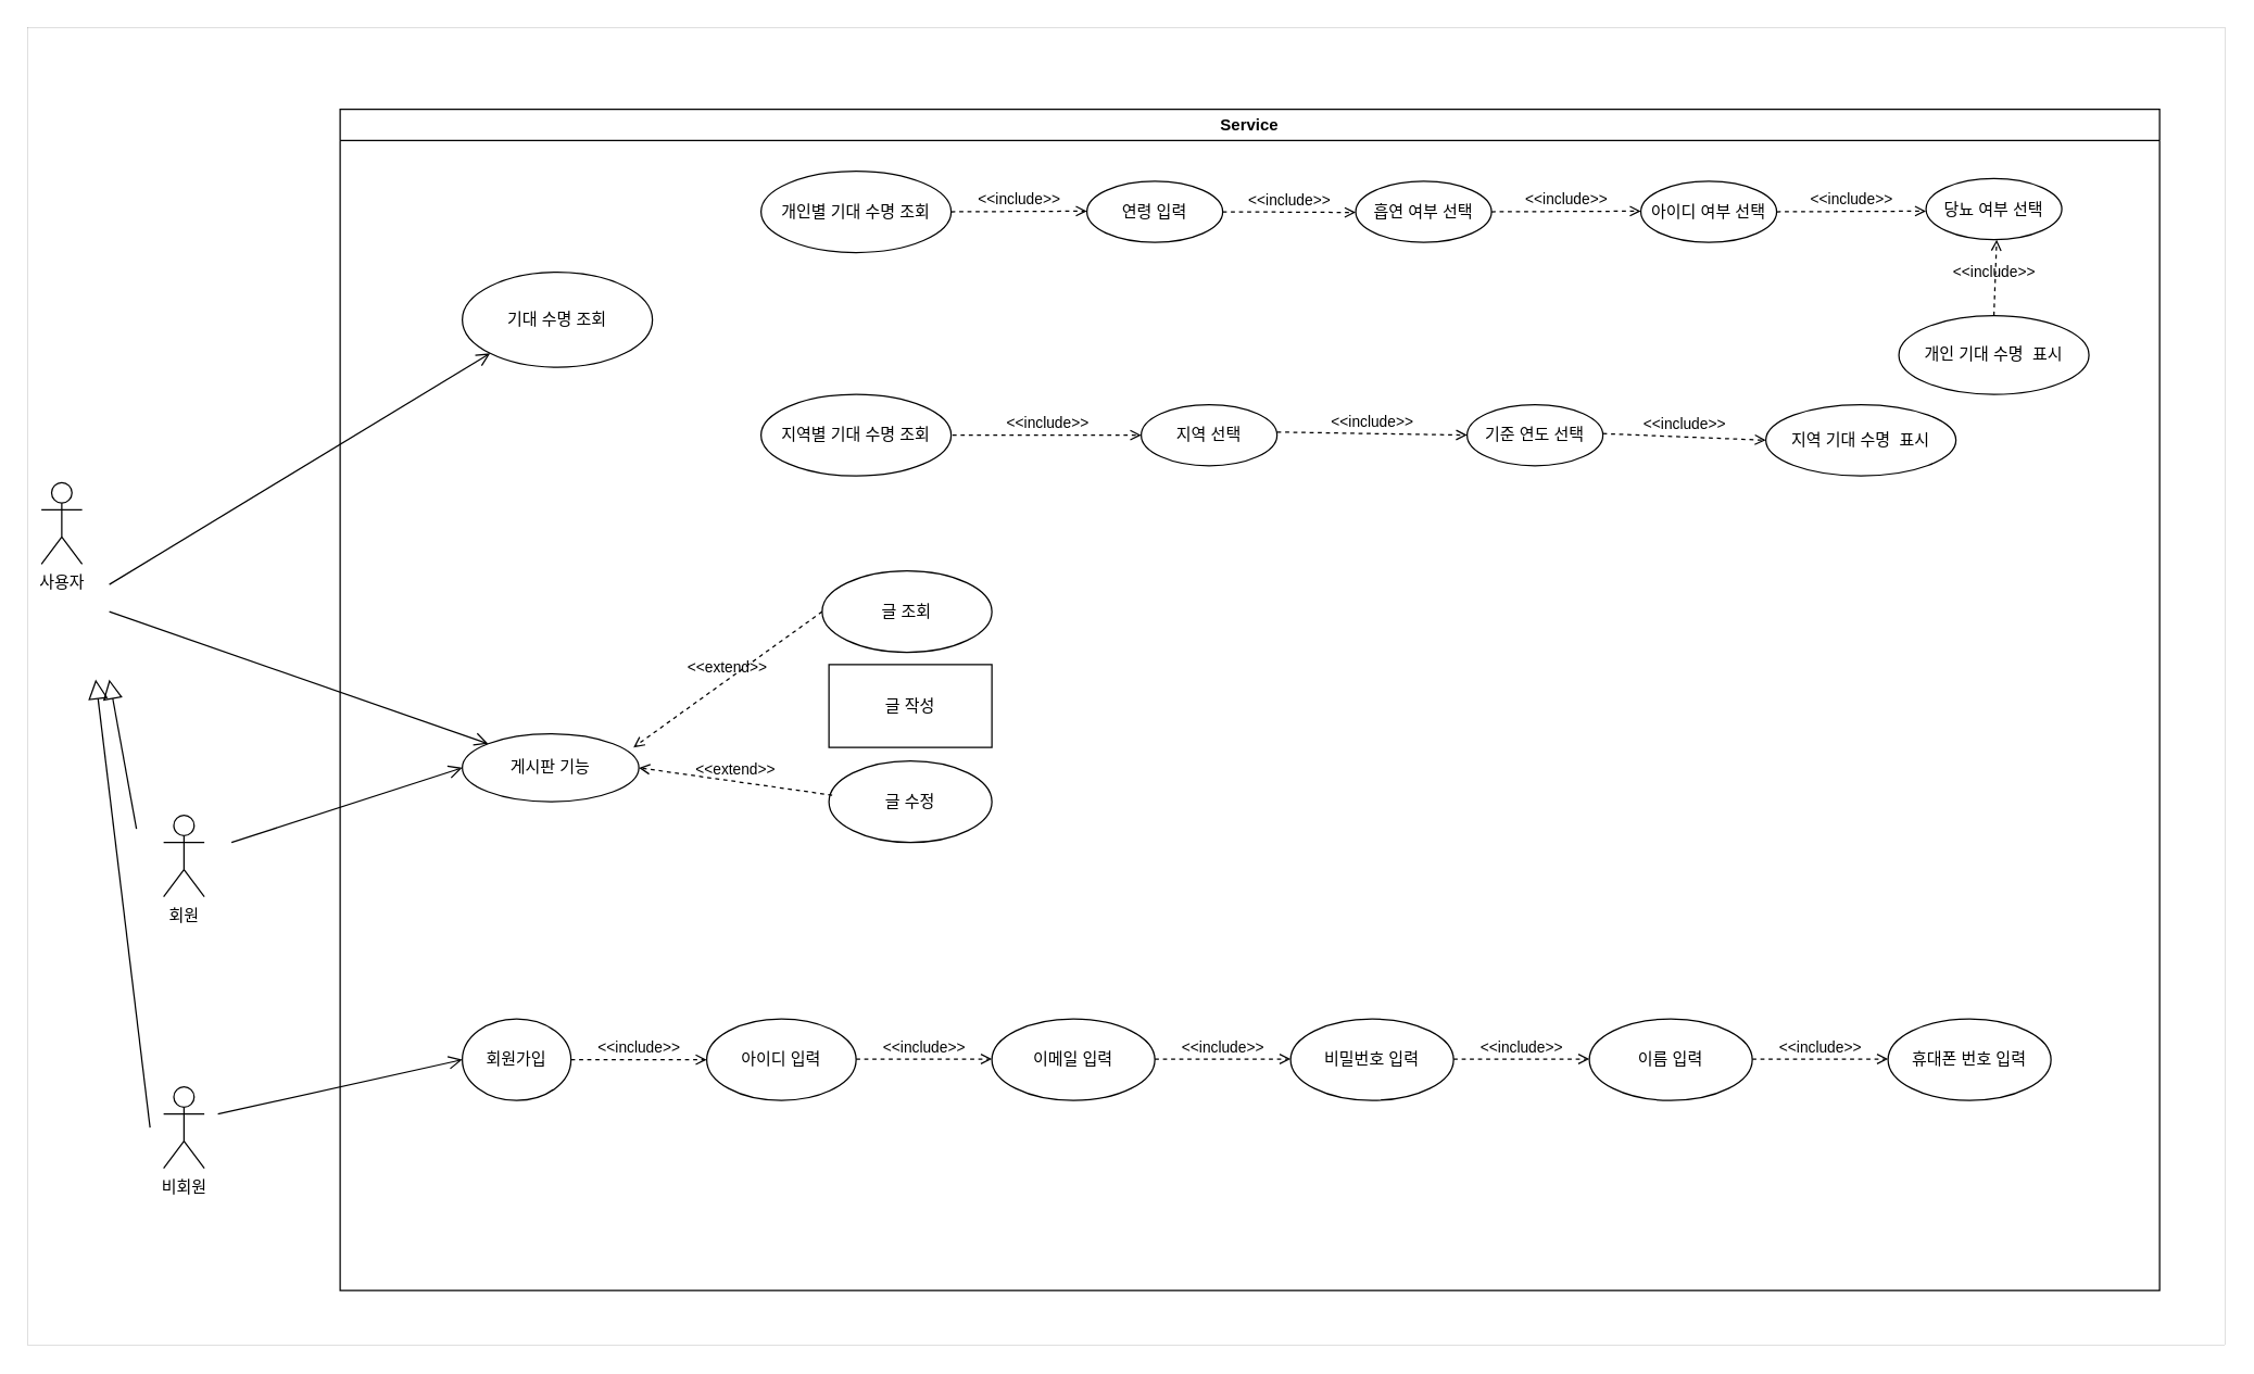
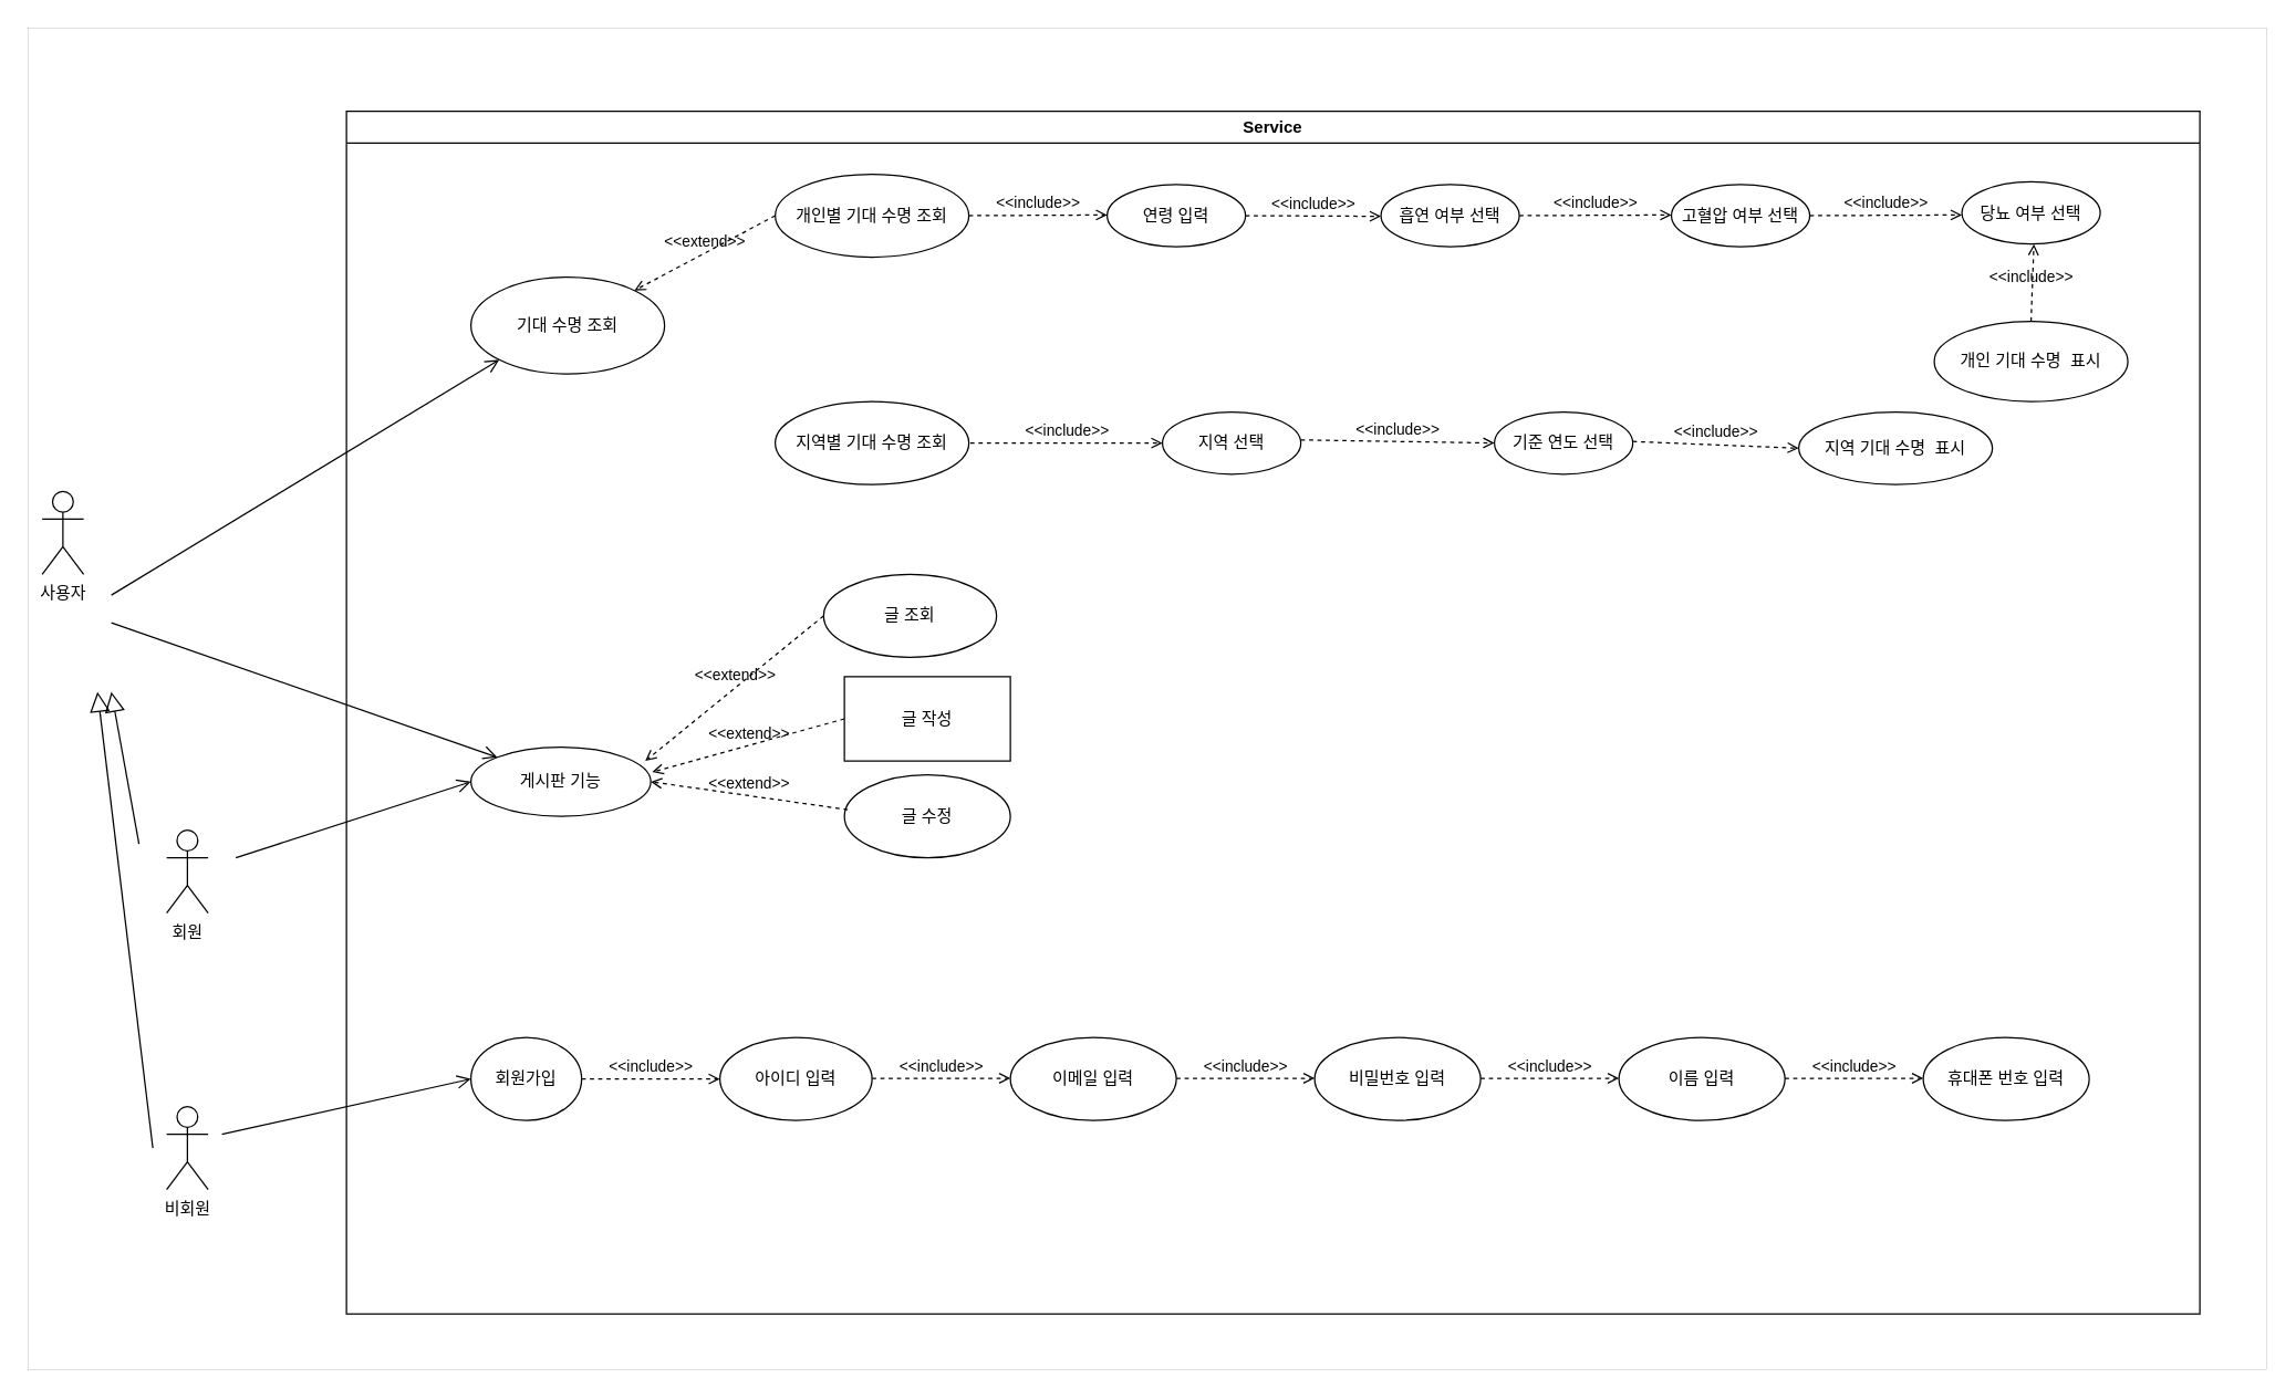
- <mxCell id="15" value="아이디 여부 선택" style="ellipse;whiteSpace=wrap;html=1;" parent="1" vertex="1"><mxGeometry x="1207.96" y="133" width="100" height="45" as="geometry" /></mxCell>
+ <mxCell id="15" value="고혈압 여부 선택" style="ellipse;whiteSpace=wrap;html=1;" parent="1" vertex="1"><mxGeometry x="1207.96" y="133" width="100" height="45" as="geometry" /></mxCell>
+ <mxCell id="20" value="&amp;lt;&amp;lt;extend&amp;gt;&amp;gt;" style="html=1;verticalAlign=bottom;labelBackgroundColor=none;endArrow=open;endFill=0;dashed=1;rounded=0;exitX=0;exitY=0.5;exitDx=0;exitDy=0;" parent="1" source="4" target="19" edge="1"><mxGeometry width="160" relative="1" as="geometry"><mxPoint x="500" y="230" as="sourcePoint" /><mxPoint x="660" y="230" as="targetPoint" /></mxGeometry></mxCell>
- <mxCell id="49" value="글 조회" style="ellipse;whiteSpace=wrap;html=1;" parent="1" vertex="1"><mxGeometry x="605" y="420" width="125" height="60" as="geometry" /></mxCell>
+ <mxCell id="49" value="글 조회" style="ellipse;whiteSpace=wrap;html=1;" parent="1" vertex="1"><mxGeometry x="595" y="415" width="125" height="60" as="geometry" /></mxCell>
+ <mxCell id="47" value="&amp;lt;&amp;lt;extend&amp;gt;&amp;gt;" style="html=1;verticalAlign=bottom;labelBackgroundColor=none;endArrow=open;endFill=0;dashed=1;rounded=0;exitX=0;exitY=0.5;exitDx=0;exitDy=0;entryX=1.008;entryY=0.36;entryDx=0;entryDy=0;entryPerimeter=0;" parent="1" source="44" target="32" edge="1"><mxGeometry width="160" relative="1" as="geometry"><mxPoint x="573.9" y="504" as="sourcePoint" /><mxPoint x="479.995" y="558.16" as="targetPoint" /></mxGeometry></mxCell>
